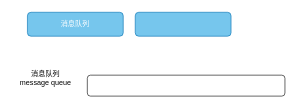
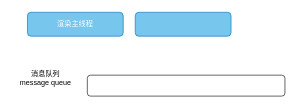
- <mxCell id="2" value="消息队列" style="rounded=1;whiteSpace=wrap;html=1;fillColor=#1ba1e2;fontColor=#ffffff;strokeColor=#006EAF;fillOpacity=60;strokeOpacity=100;" vertex="1" parent="1"><mxGeometry x="45" y="20" width="160" height="40" as="geometry" /></mxCell>
+ <mxCell id="2" value="渲染主线程" style="rounded=1;whiteSpace=wrap;html=1;fillColor=#1ba1e2;fontColor=#ffffff;strokeColor=#006EAF;fillOpacity=60;strokeOpacity=100;" vertex="1" parent="1"><mxGeometry x="45" y="20" width="160" height="40" as="geometry" /></mxCell>
